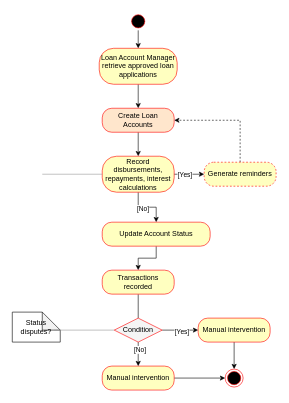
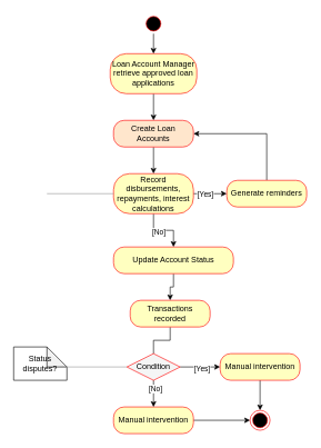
- <mxCell id="13" style="edgeStyle=orthogonalEdgeStyle;rounded=0;orthogonalLoop=1;jettySize=auto;html=1;exitX=0.5;exitY=0;exitDx=0;exitDy=0;entryX=1;entryY=0.5;entryDx=0;entryDy=0;dashed=1;" parent="1" source="14" target="7" edge="1"><mxGeometry relative="1" as="geometry" /></mxCell>
+ <mxCell id="13" style="edgeStyle=orthogonalEdgeStyle;rounded=0;orthogonalLoop=1;jettySize=auto;html=1;exitX=0.5;exitY=0;exitDx=0;exitDy=0;entryX=1;entryY=0.5;entryDx=0;entryDy=0;" parent="1" source="14" target="7" edge="1"><mxGeometry relative="1" as="geometry" /></mxCell>
- <mxCell id="14" value="Generate reminders" style="rounded=1;whiteSpace=wrap;html=1;arcSize=40;fontColor=#000000;fillColor=#ffffc0;strokeColor=#ff0000;dashed=1;" parent="1" vertex="1"><mxGeometry x="340" y="270" width="120" height="40" as="geometry" /></mxCell>
+ <mxCell id="14" value="Generate reminders" style="rounded=1;whiteSpace=wrap;html=1;arcSize=40;fontColor=#000000;fillColor=#ffffc0;strokeColor=#ff0000;" parent="1" vertex="1"><mxGeometry x="340" y="270" width="120" height="40" as="geometry" /></mxCell>
- <mxCell id="18" value="Transactions recorded" style="rounded=1;whiteSpace=wrap;html=1;arcSize=40;fontColor=#000000;fillColor=#ffffc0;strokeColor=#ff0000;" parent="1" vertex="1"><mxGeometry x="170" y="450" width="120" height="40" as="geometry" /></mxCell>
+ <mxCell id="18" value="Transactions recorded" style="rounded=1;whiteSpace=wrap;html=1;arcSize=40;fontColor=#000000;fillColor=#ffffc0;strokeColor=#ff0000;" parent="1" vertex="1"><mxGeometry x="195" y="450" width="120" height="40" as="geometry" /></mxCell>
